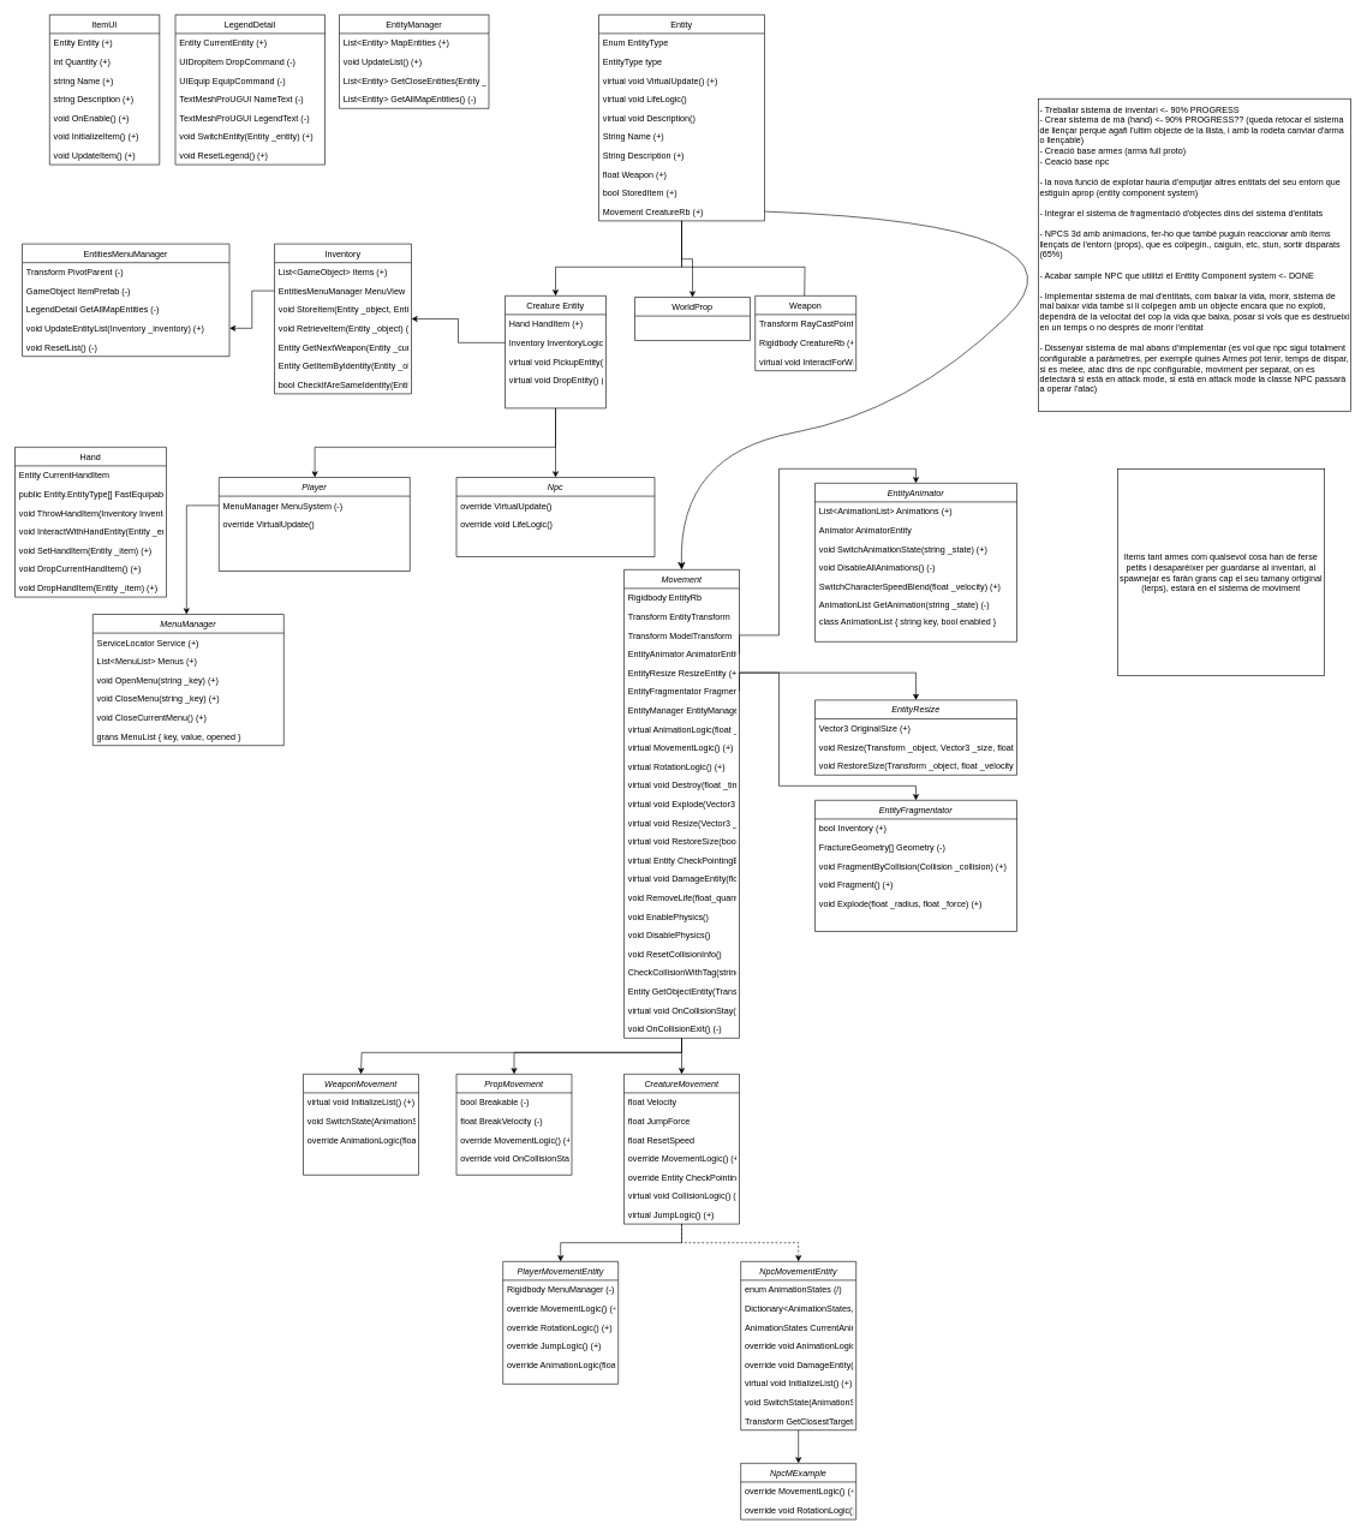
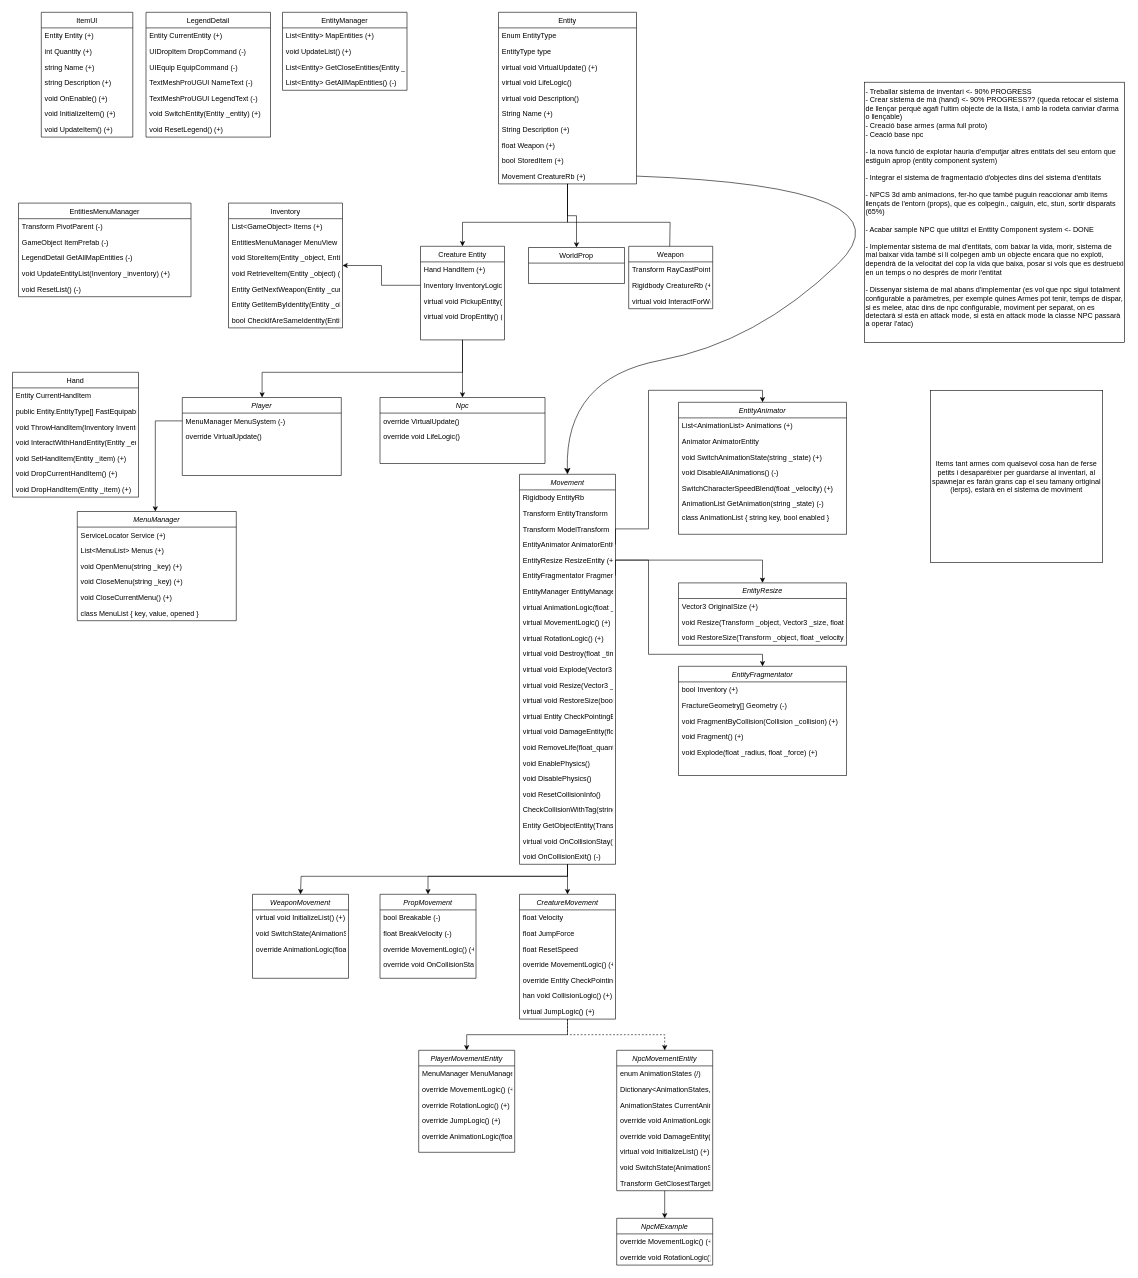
- <mxCell id="127" style="edgeStyle=orthogonalEdgeStyle;rounded=0;orthogonalLoop=1;jettySize=auto;html=1;exitX=0;exitY=0.5;exitDx=0;exitDy=0;" edge="1" parent="1" source="32" target="124"><mxGeometry relative="1" as="geometry" /></mxCell>
- <mxCell id="118" value="grans MenuList { key, value, opened }" style="text;align=left;verticalAlign=top;spacingLeft=4;spacingRight=4;overflow=hidden;rotatable=0;points=[[0,0.5],[1,0.5]];portConstraint=eastwest;rounded=0;shadow=0;html=0;" vertex="1" parent="112"><mxGeometry y="156" width="265" height="26" as="geometry" /></mxCell>
+ <mxCell id="118" value="class MenuList { key, value, opened }" style="text;align=left;verticalAlign=top;spacingLeft=4;spacingRight=4;overflow=hidden;rotatable=0;points=[[0,0.5],[1,0.5]];portConstraint=eastwest;rounded=0;shadow=0;html=0;" vertex="1" parent="112"><mxGeometry y="156" width="265" height="26" as="geometry" /></mxCell>
- <mxCell id="74" value="virtual void CollisionLogic() (+)" style="text;align=left;verticalAlign=top;spacingLeft=4;spacingRight=4;overflow=hidden;rotatable=0;points=[[0,0.5],[1,0.5]];portConstraint=eastwest;" vertex="1" parent="68"><mxGeometry y="156" width="160" height="26" as="geometry" /></mxCell>
+ <mxCell id="74" value="han void CollisionLogic() (+)" style="text;align=left;verticalAlign=top;spacingLeft=4;spacingRight=4;overflow=hidden;rotatable=0;points=[[0,0.5],[1,0.5]];portConstraint=eastwest;" vertex="1" parent="68"><mxGeometry y="156" width="160" height="26" as="geometry" /></mxCell>
- <mxCell id="3" value="Rigidbody MenuManager (-)" style="text;align=left;verticalAlign=top;spacingLeft=4;spacingRight=4;overflow=hidden;rotatable=0;points=[[0,0.5],[1,0.5]];portConstraint=eastwest;" vertex="1" parent="2"><mxGeometry y="26" width="160" height="26" as="geometry" /></mxCell>
+ <mxCell id="3" value="MenuManager MenuManager (-)" style="text;align=left;verticalAlign=top;spacingLeft=4;spacingRight=4;overflow=hidden;rotatable=0;points=[[0,0.5],[1,0.5]];portConstraint=eastwest;" vertex="1" parent="2"><mxGeometry y="26" width="160" height="26" as="geometry" /></mxCell>
